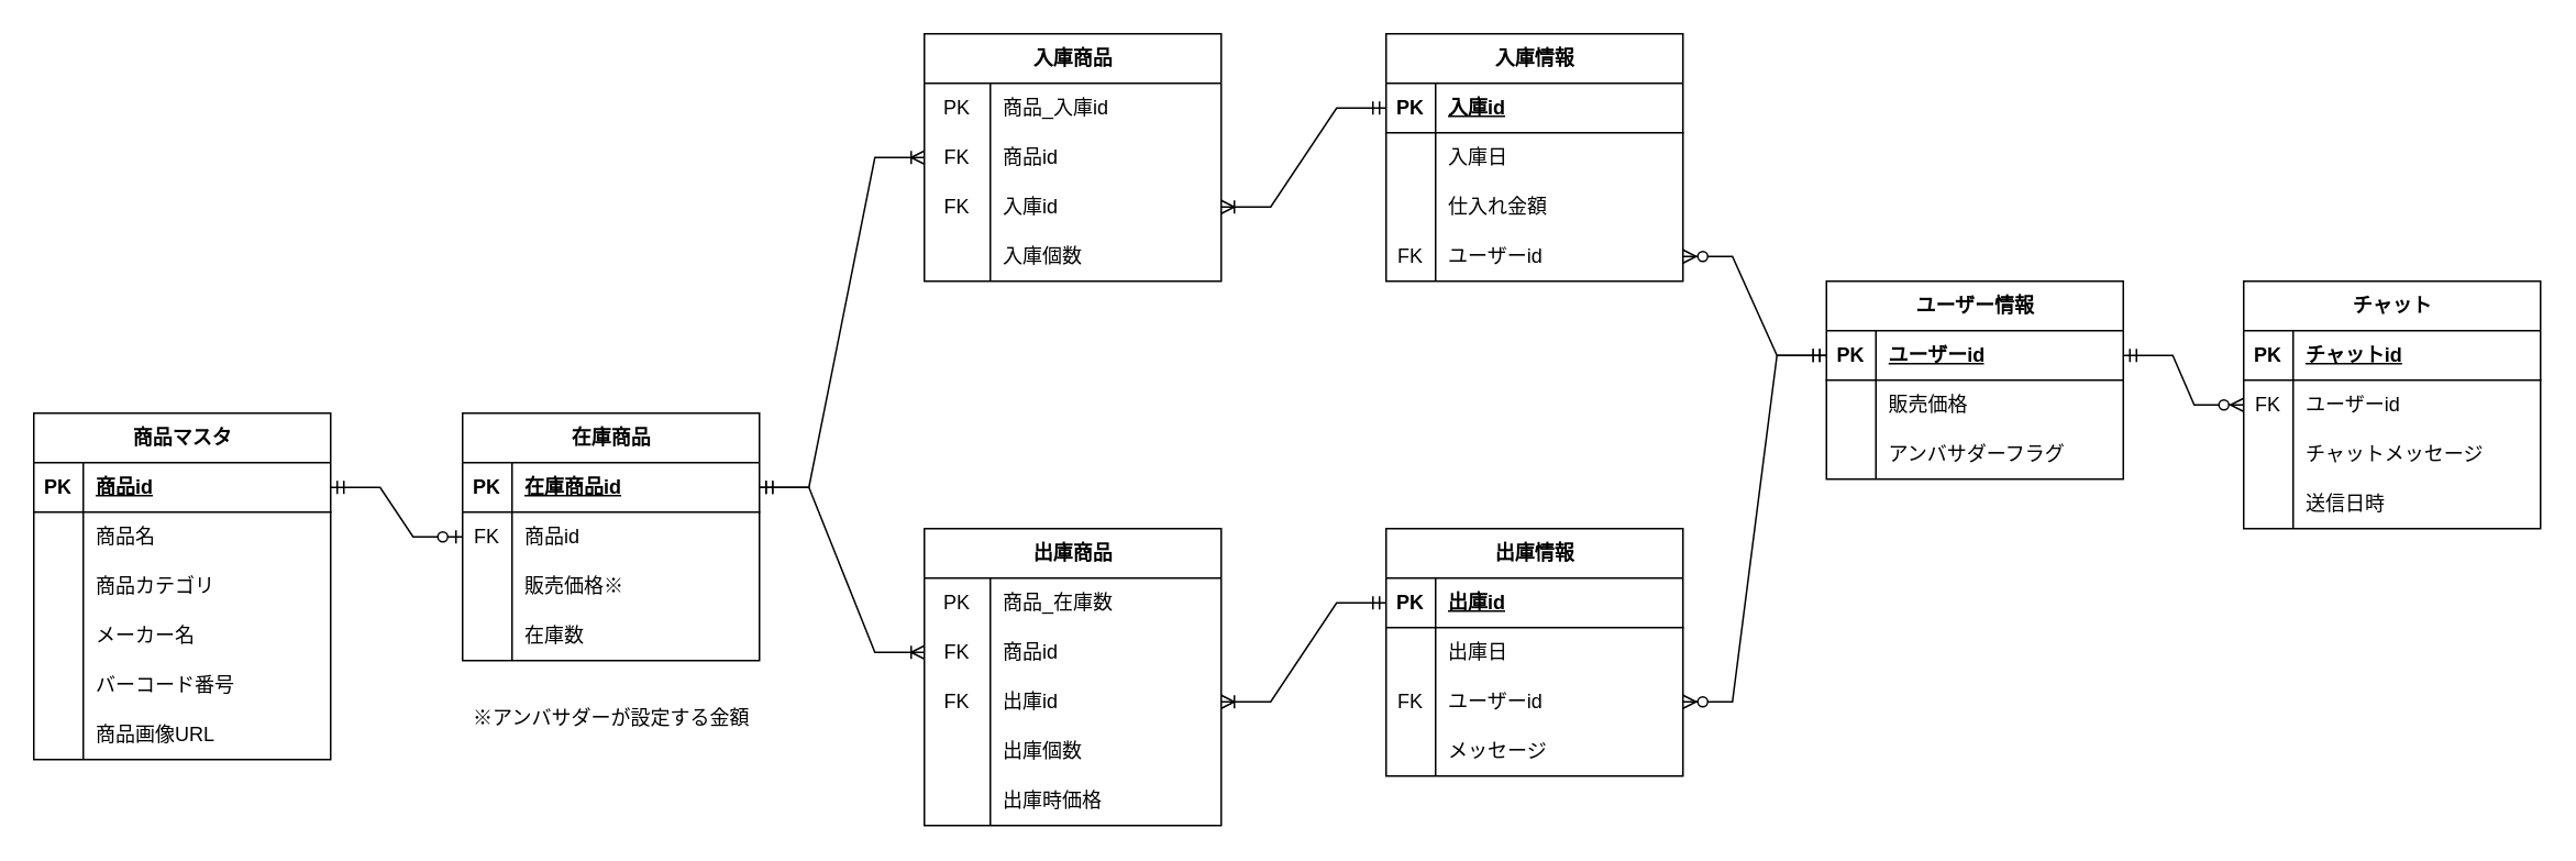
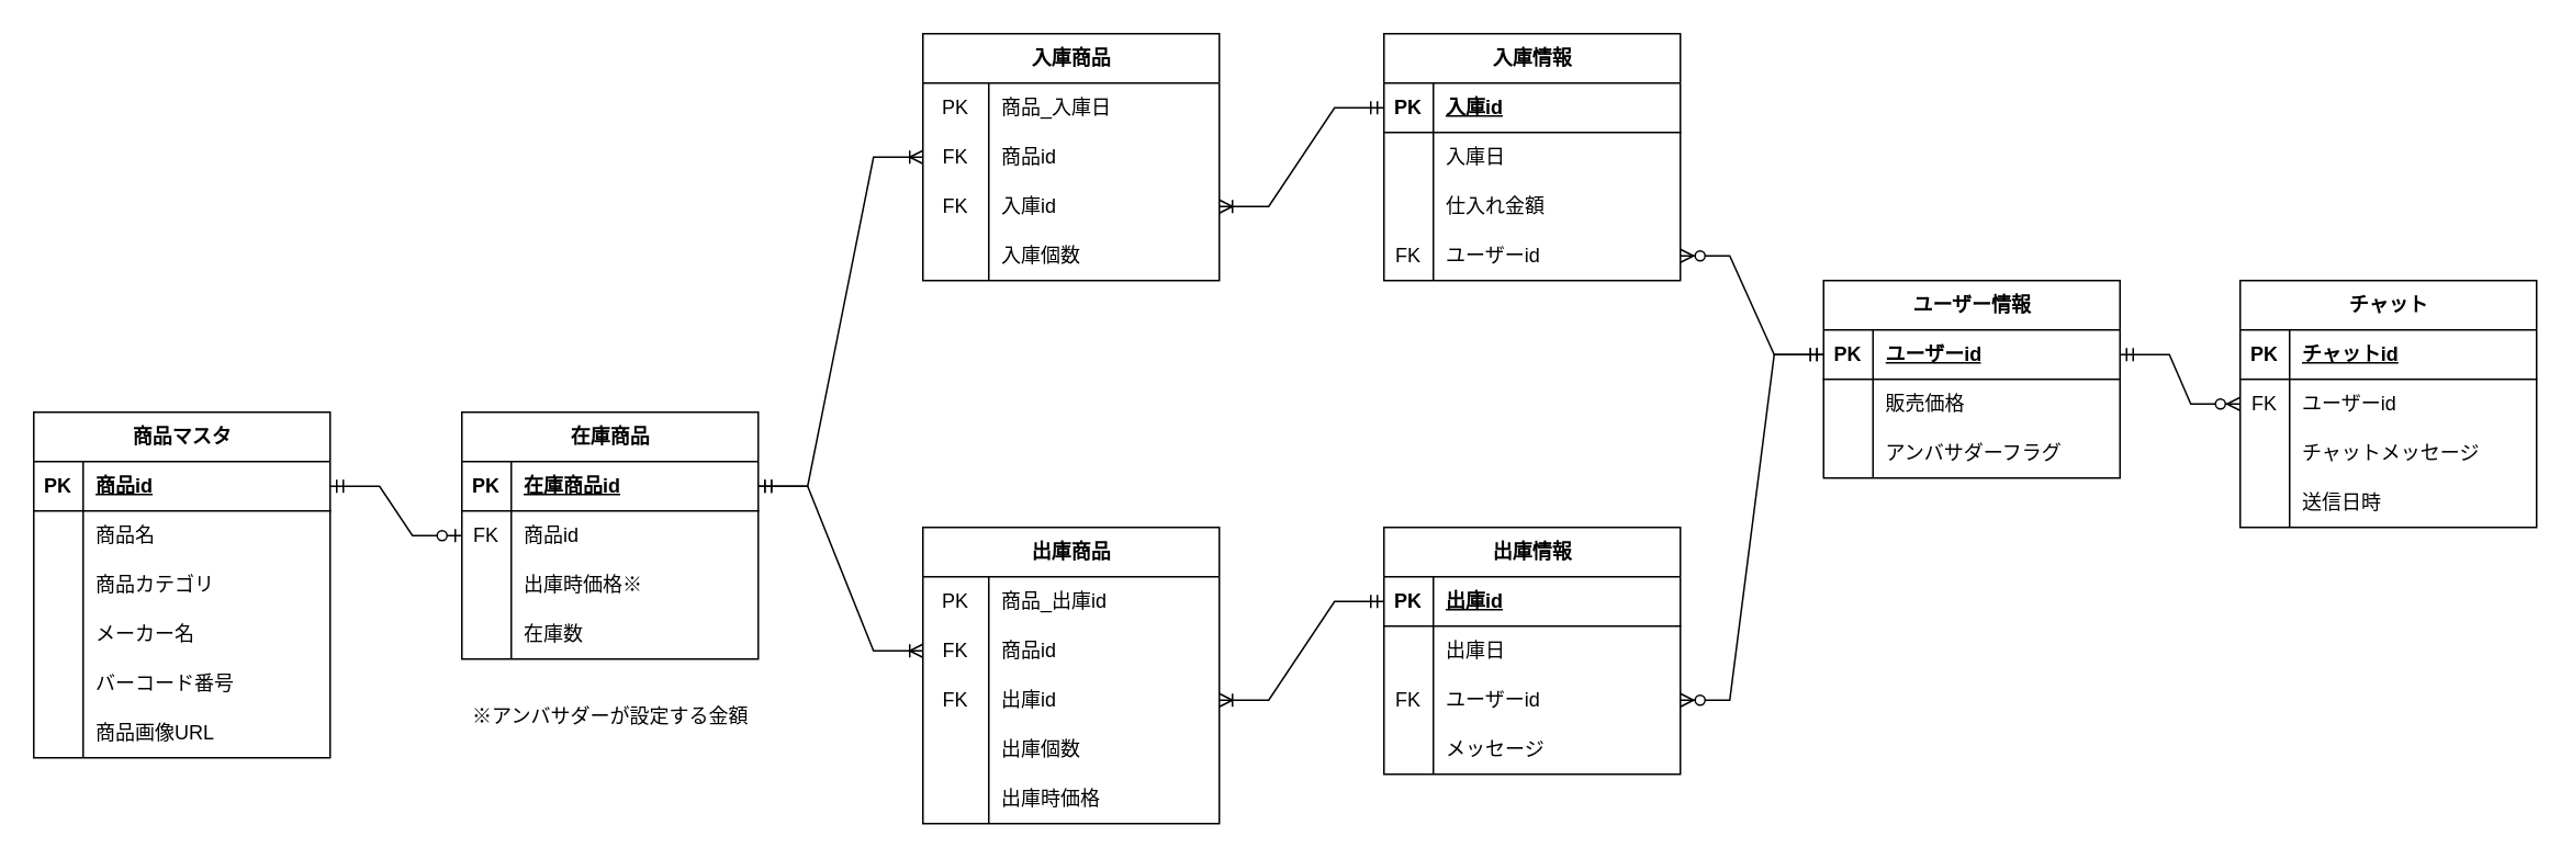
- <mxCell id="18" value="商品_入庫id" style="shape=partialRectangle;connectable=0;fillColor=none;top=0;left=0;bottom=0;right=0;align=left;spacingLeft=6;overflow=hidden;whiteSpace=wrap;html=1;" parent="16" vertex="1"><mxGeometry x="40" width="140" height="30" as="geometry"><mxRectangle width="140" height="30" as="alternateBounds" /></mxGeometry></mxCell>
+ <mxCell id="18" value="商品_入庫日" style="shape=partialRectangle;connectable=0;fillColor=none;top=0;left=0;bottom=0;right=0;align=left;spacingLeft=6;overflow=hidden;whiteSpace=wrap;html=1;" parent="16" vertex="1"><mxGeometry x="40" width="140" height="30" as="geometry"><mxRectangle width="140" height="30" as="alternateBounds" /></mxGeometry></mxCell>
- <mxCell id="11" value="販売価格※" style="shape=partialRectangle;connectable=0;fillColor=none;top=0;left=0;bottom=0;right=0;align=left;spacingLeft=6;overflow=hidden;whiteSpace=wrap;html=1;" parent="9" vertex="1"><mxGeometry x="30" width="150" height="30" as="geometry"><mxRectangle width="150" height="30" as="alternateBounds" /></mxGeometry></mxCell>
+ <mxCell id="11" value="出庫時価格※" style="shape=partialRectangle;connectable=0;fillColor=none;top=0;left=0;bottom=0;right=0;align=left;spacingLeft=6;overflow=hidden;whiteSpace=wrap;html=1;" parent="9" vertex="1"><mxGeometry x="30" width="150" height="30" as="geometry"><mxRectangle width="150" height="30" as="alternateBounds" /></mxGeometry></mxCell>
- <mxCell id="31" value="商品_在庫数" style="shape=partialRectangle;connectable=0;fillColor=none;top=0;left=0;bottom=0;right=0;align=left;spacingLeft=6;overflow=hidden;whiteSpace=wrap;html=1;" parent="29" vertex="1"><mxGeometry x="40" width="140" height="30" as="geometry"><mxRectangle width="140" height="30" as="alternateBounds" /></mxGeometry></mxCell>
+ <mxCell id="31" value="商品_出庫id" style="shape=partialRectangle;connectable=0;fillColor=none;top=0;left=0;bottom=0;right=0;align=left;spacingLeft=6;overflow=hidden;whiteSpace=wrap;html=1;" parent="29" vertex="1"><mxGeometry x="40" width="140" height="30" as="geometry"><mxRectangle width="140" height="30" as="alternateBounds" /></mxGeometry></mxCell>
